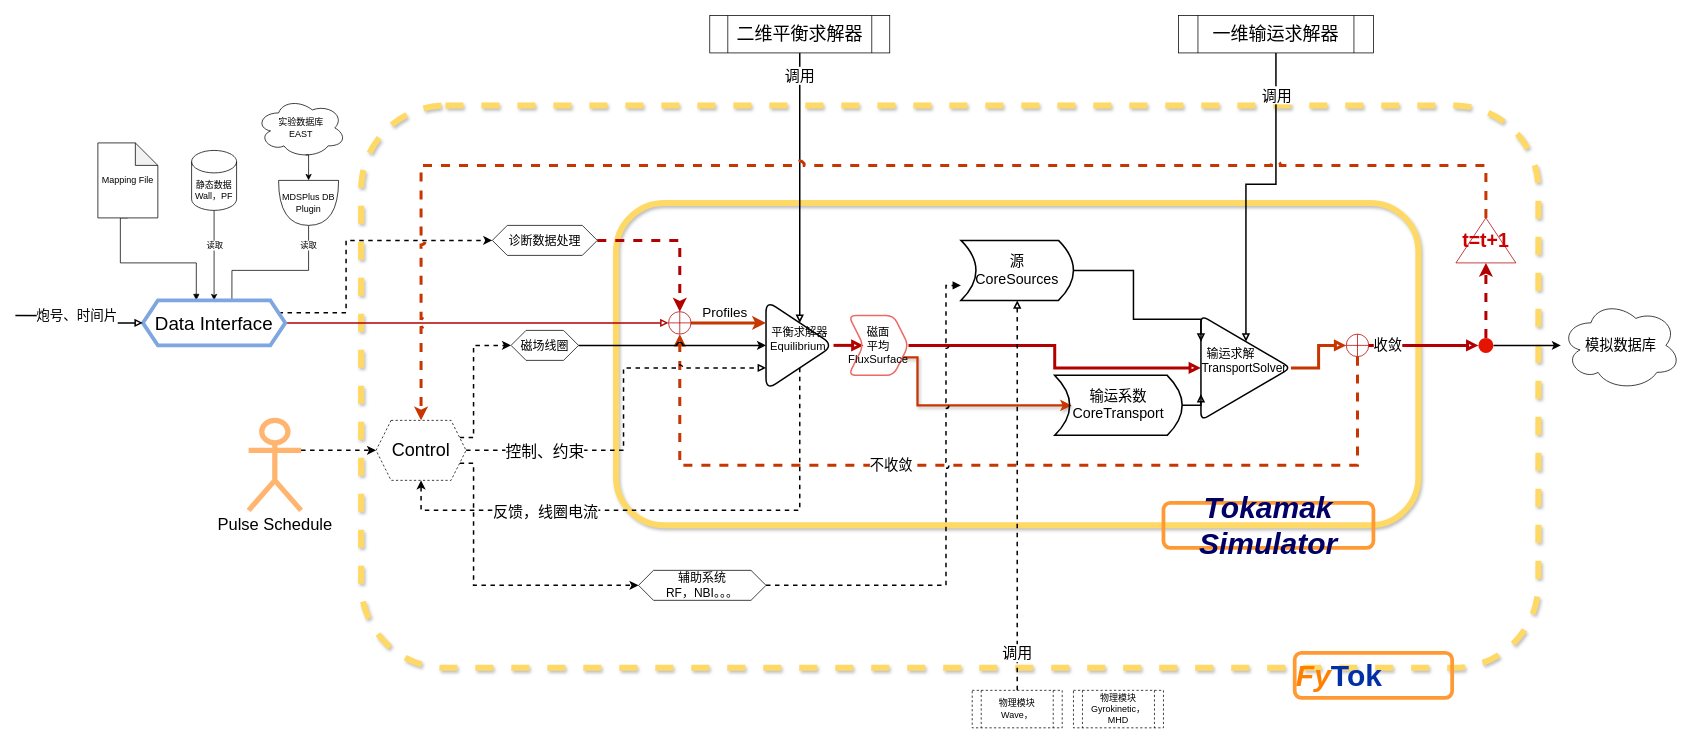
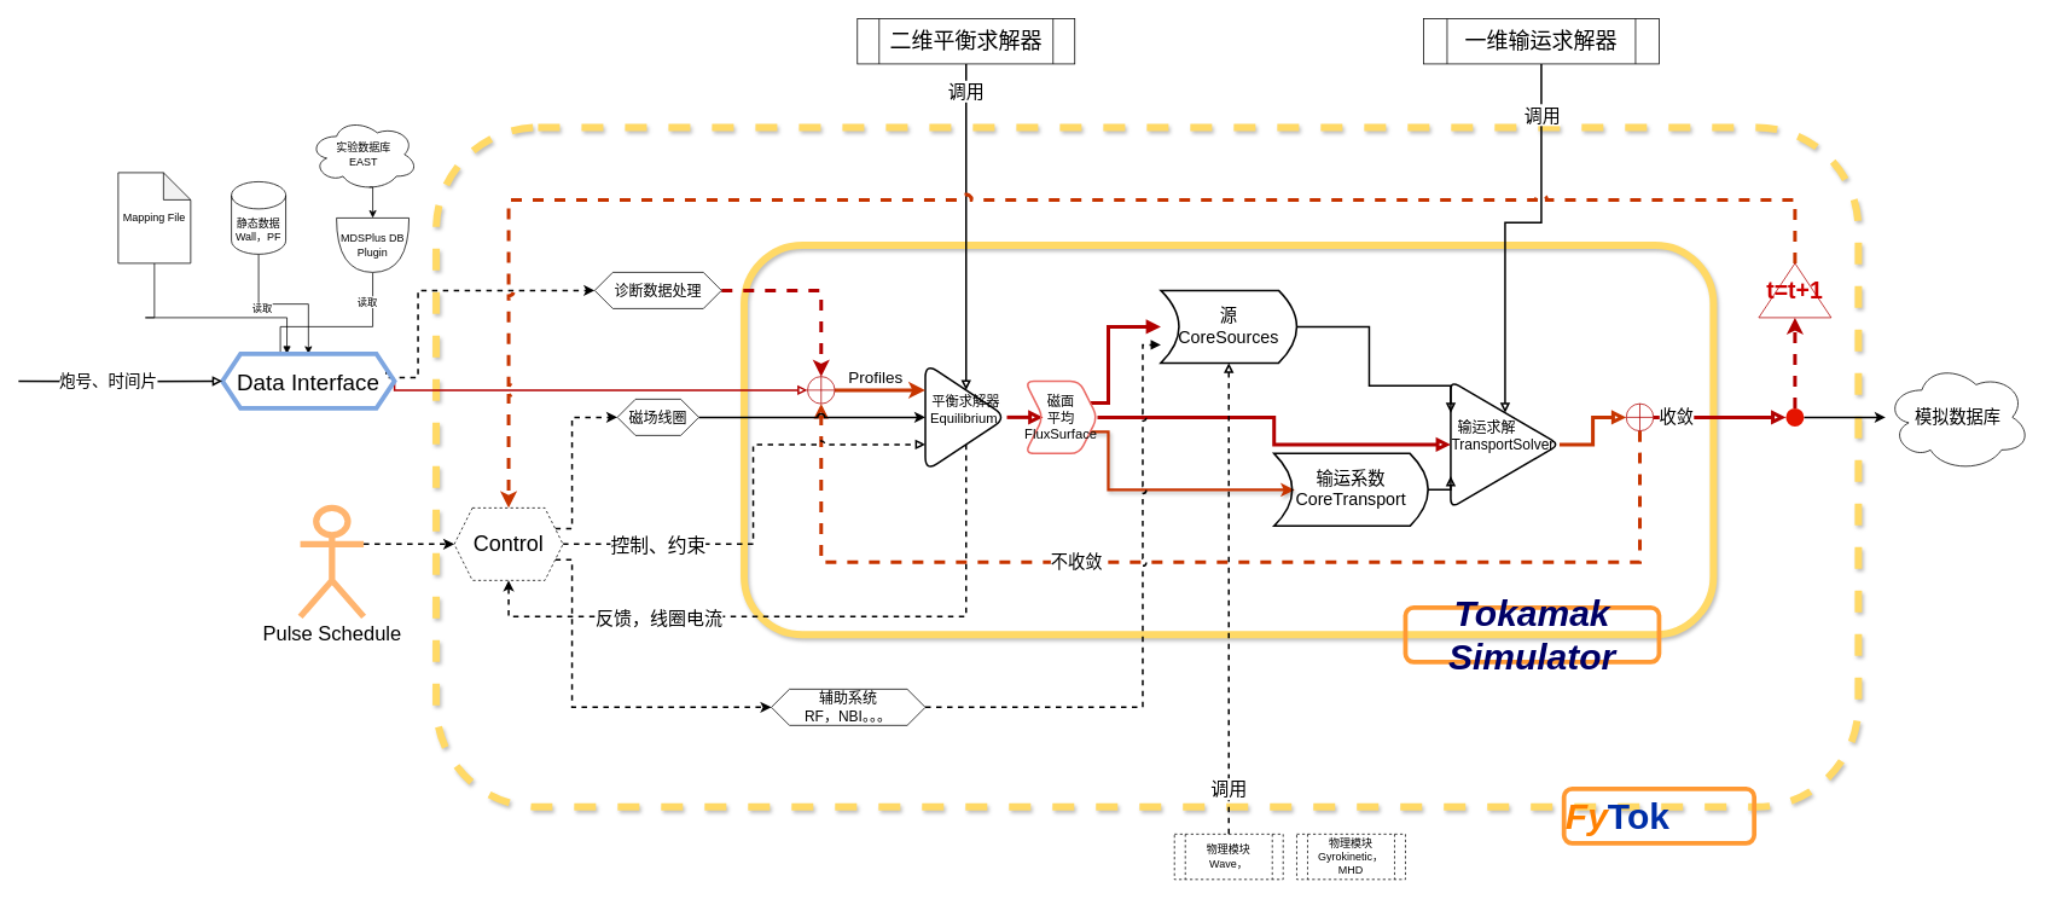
+ <mxCell id="26" style="edgeStyle=orthogonalEdgeStyle;rounded=0;orthogonalLoop=1;jettySize=auto;html=1;endArrow=block;endFill=1;strokeWidth=4;fontSize=19;entryX=0;entryY=0.5;entryDx=0;entryDy=0;exitX=1;exitY=0.25;exitDx=0;exitDy=0;fillColor=#e51400;strokeColor=#B20000;" parent="1" source="27" target="34" edge="1"><mxGeometry relative="1" as="geometry"><mxPoint x="1241" y="400" as="sourcePoint" /><mxPoint x="1261" y="510" as="targetPoint" /><Array as="points"><mxPoint x="1223" y="360" /></Array></mxGeometry></mxCell>
- <mxCell id="16" value="&lt;font style=&quot;font-size: 25px&quot;&gt;Data Interface&lt;/font&gt;" style="shape=hexagon;perimeter=hexagonPerimeter2;whiteSpace=wrap;html=1;fixedSize=1;fillColor=none;strokeColor=#7EA6E0;strokeWidth=5;" parent="1" vertex="1"><mxGeometry x="190" y="400" width="190" height="60" as="geometry" /></mxCell>
+ <mxCell id="16" value="&lt;font style=&quot;font-size: 25px&quot;&gt;Data Interface&lt;/font&gt;" style="shape=hexagon;perimeter=hexagonPerimeter2;whiteSpace=wrap;html=1;fixedSize=1;fillColor=none;strokeColor=#7EA6E0;strokeWidth=5;" parent="1" vertex="1"><mxGeometry x="245" y="390" width="190" height="60" as="geometry" /></mxCell>
